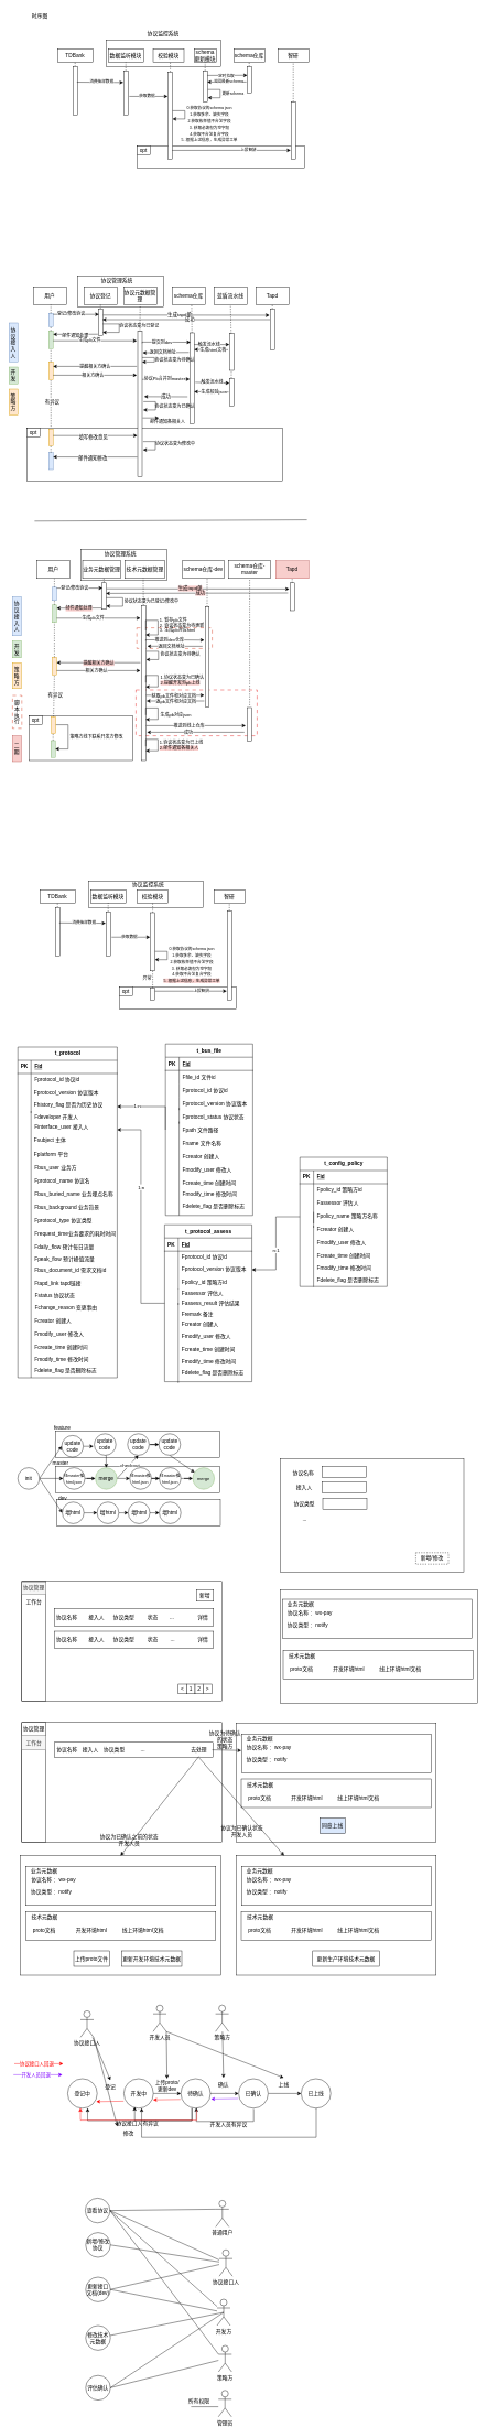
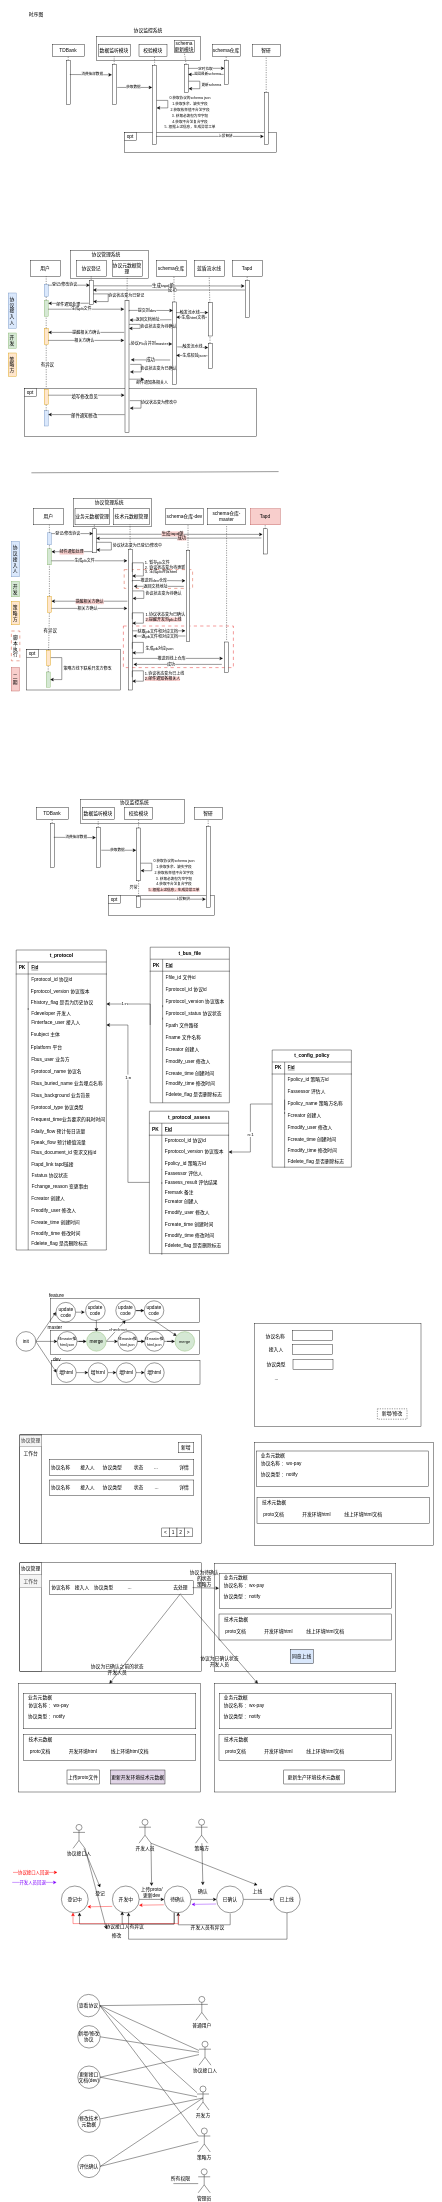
- <mxCell id="23" value="schema更新模块" style="rounded=0;whiteSpace=wrap;html=1;" parent="1" vertex="1"><mxGeometry x="440" y="110" width="50" height="30" as="geometry" /></mxCell>
+ <mxCell id="23" value="schema更新模块" style="rounded=0;whiteSpace=wrap;html=1;" parent="1" vertex="1"><mxGeometry x="435" y="100" width="50" height="30" as="geometry" /></mxCell>
- <mxCell id="323" value="更新开发环境技术元数据" style="rounded=0;whiteSpace=wrap;html=1;" vertex="1" parent="1"><mxGeometry x="276" y="4424" width="136" height="35" as="geometry" /></mxCell>
+ <mxCell id="323" value="更新开发环境技术元数据" style="rounded=0;whiteSpace=wrap;html=1;fillColor=#e1d5e7;" vertex="1" parent="1"><mxGeometry x="276" y="4424" width="136" height="35" as="geometry" /></mxCell>
